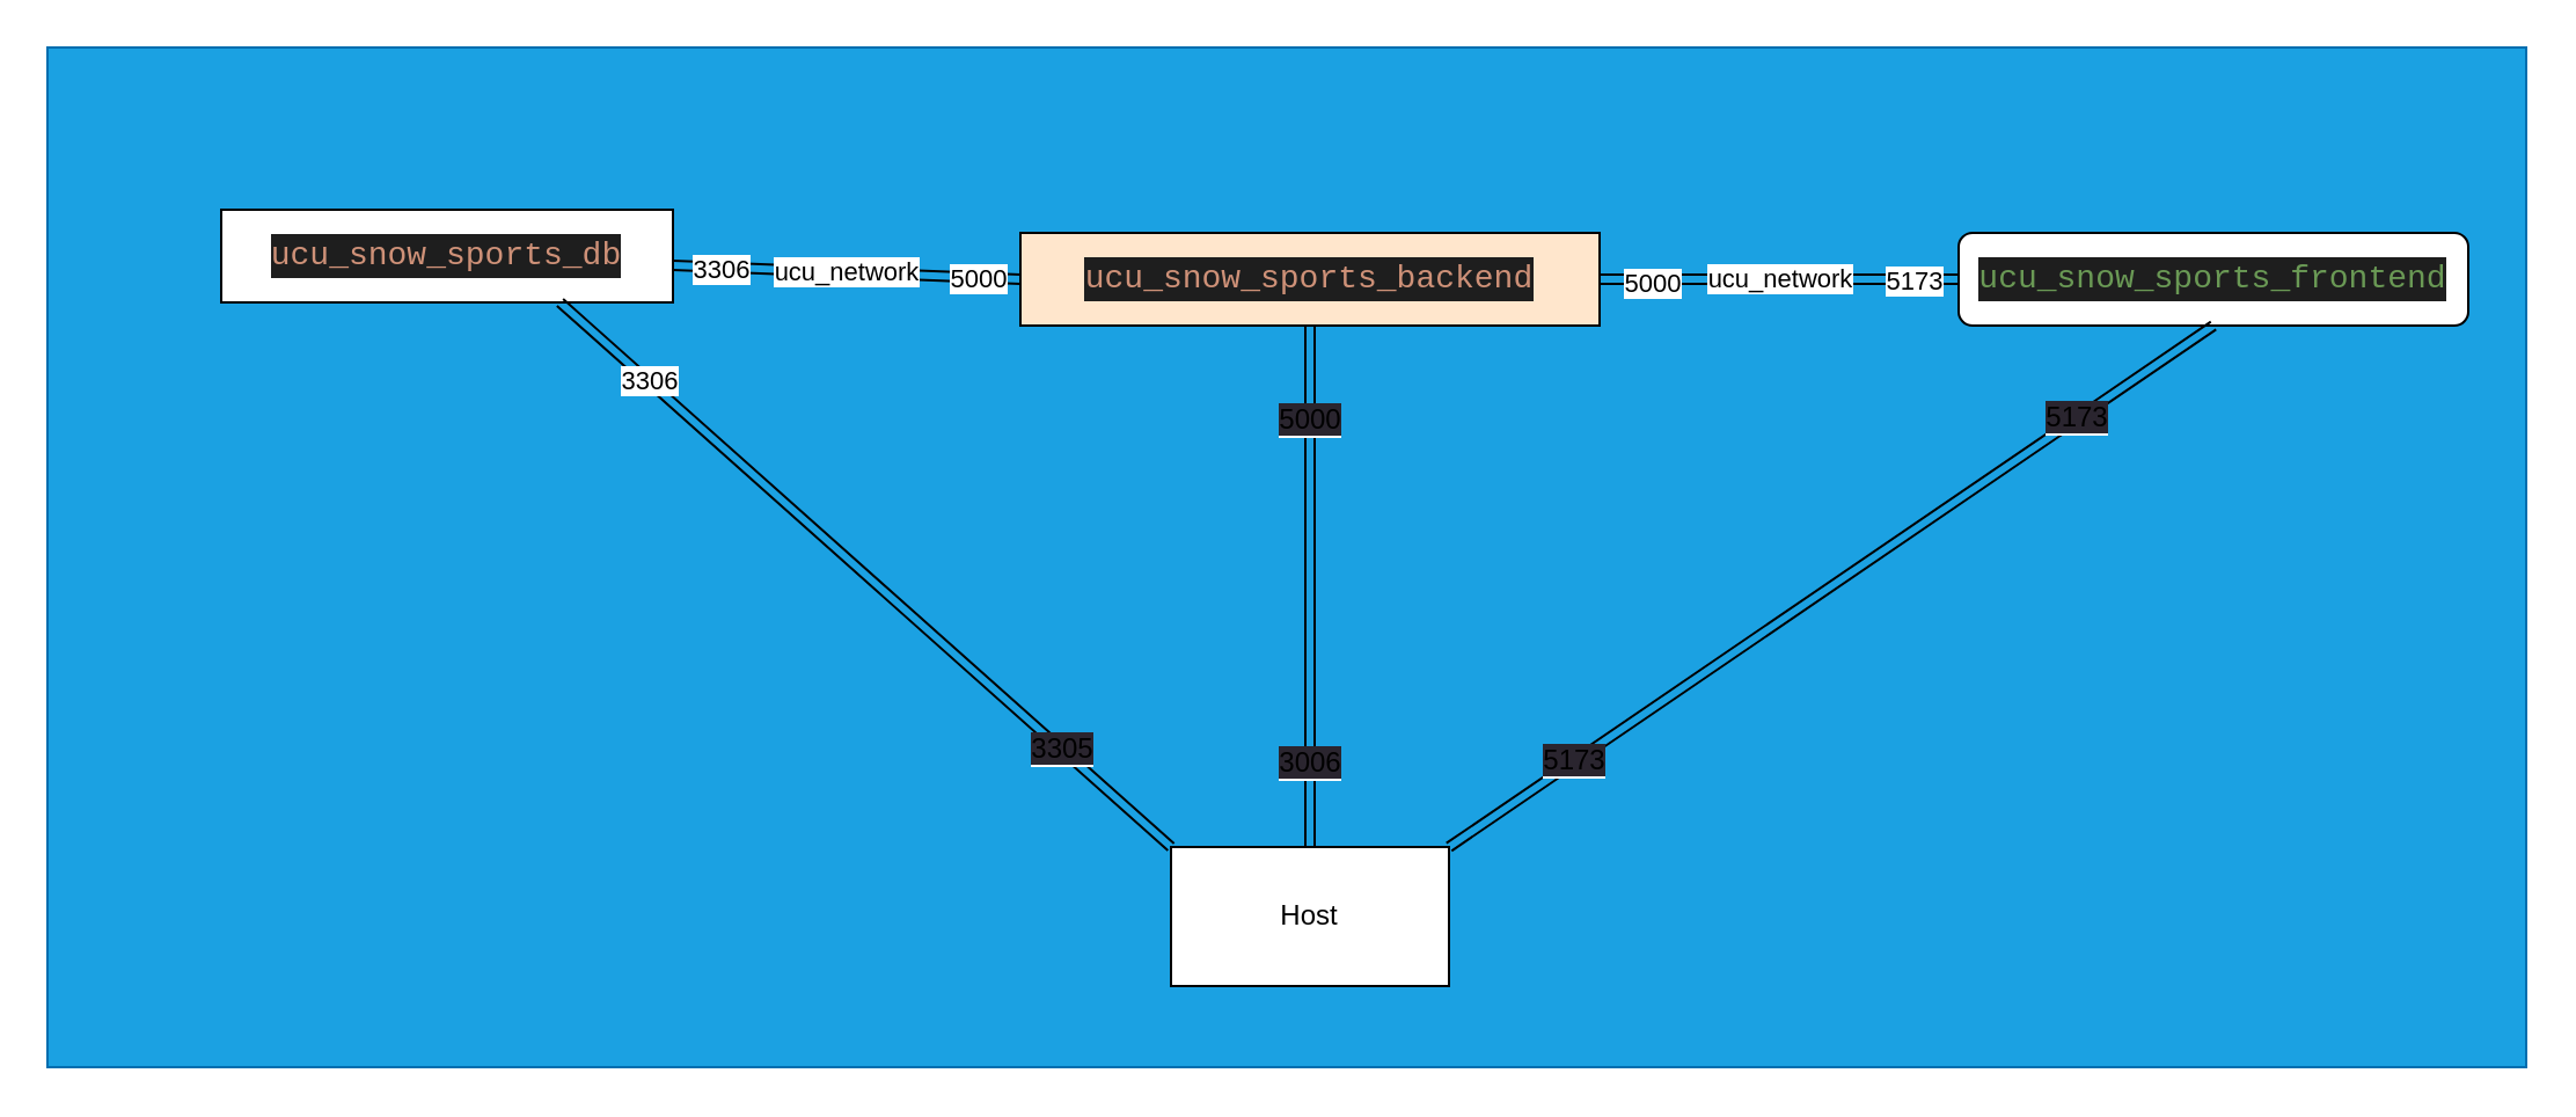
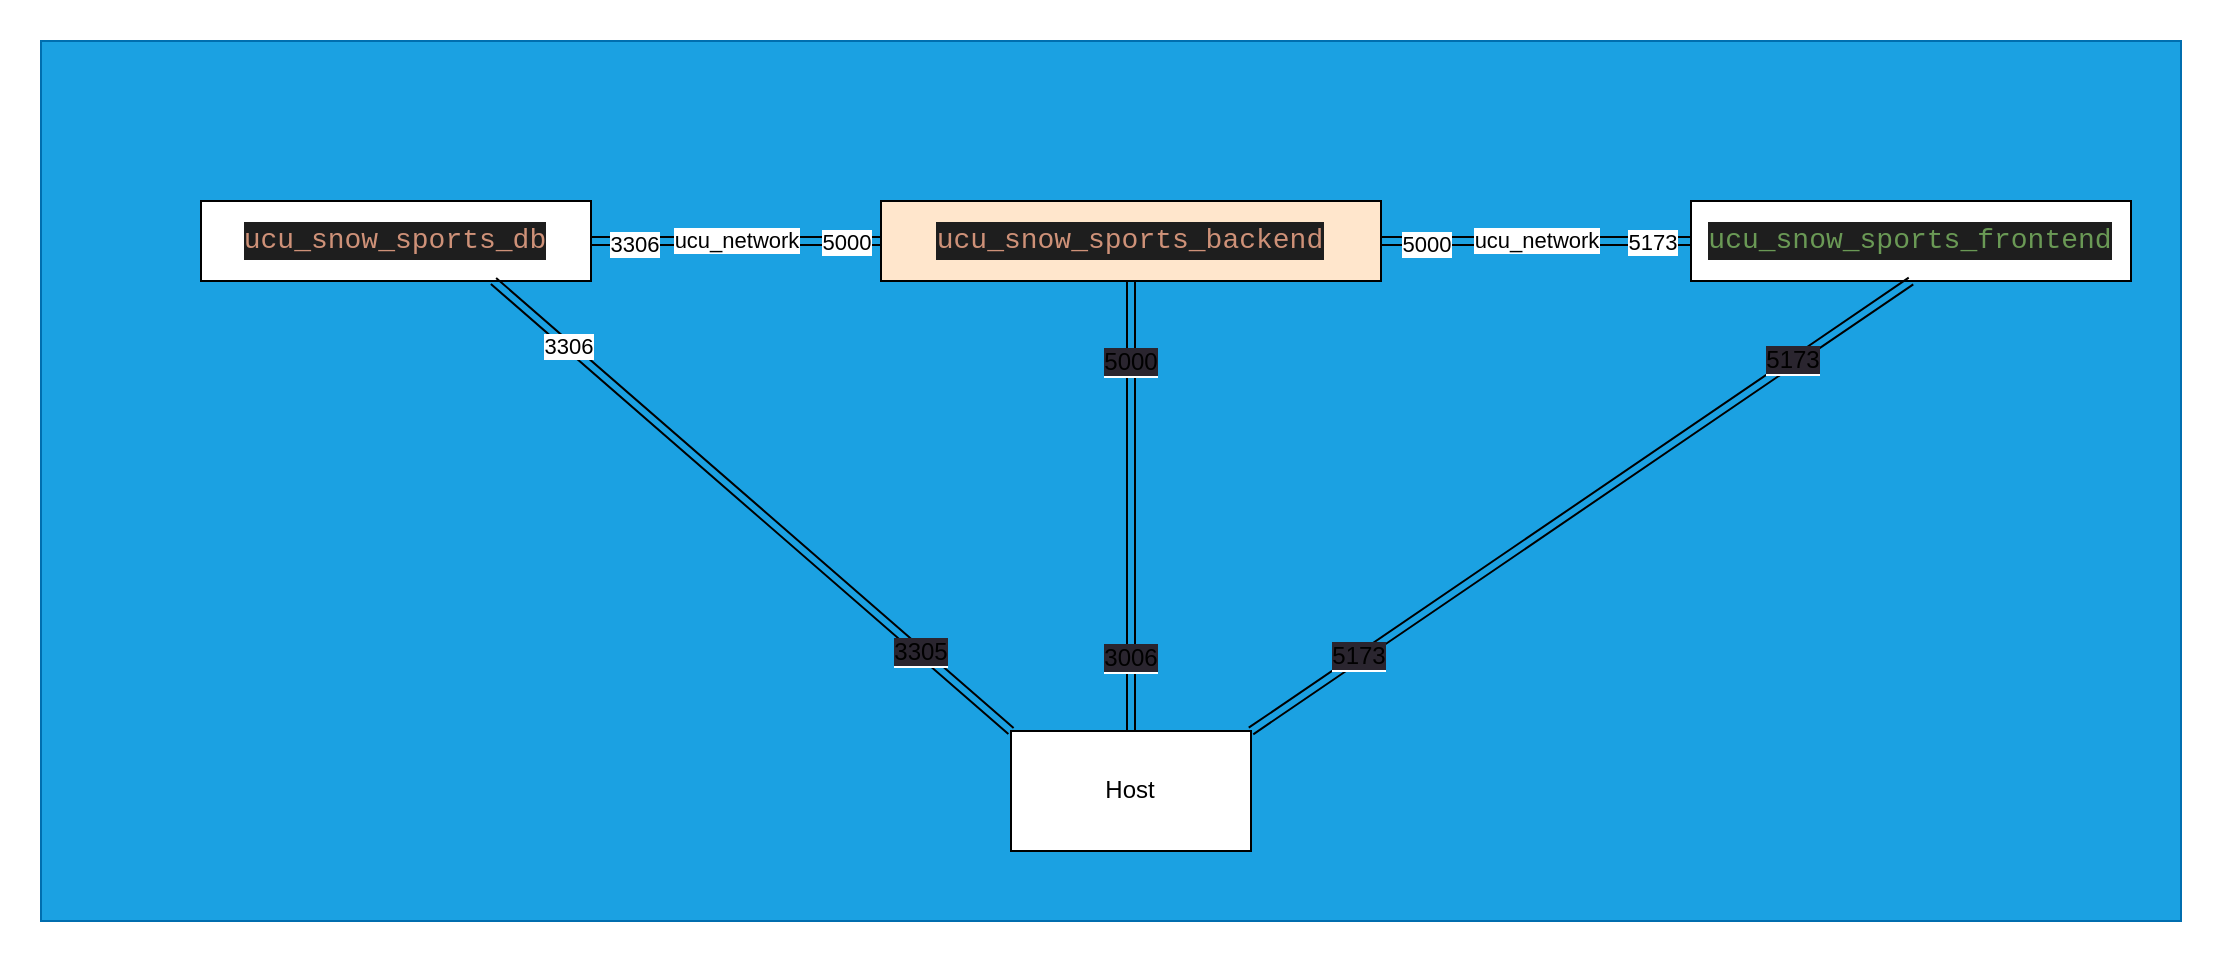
- <mxCell id="6" value="&lt;div style=&quot;color: rgb(212, 212, 212); background-color: rgb(30, 30, 30); font-family: Consolas, &amp;quot;Courier New&amp;quot;, monospace; font-size: 14px; line-height: 19px;&quot;&gt;&lt;span style=&quot;color: #ce9178;&quot;&gt;ucu_snow_sports_db&lt;/span&gt;&lt;/div&gt;" style="rounded=0;whiteSpace=wrap;html=1;" parent="1" vertex="1"><mxGeometry x="95" y="90" width="195" height="40" as="geometry" /></mxCell>
+ <mxCell id="6" value="&lt;div style=&quot;color: rgb(212, 212, 212); background-color: rgb(30, 30, 30); font-family: Consolas, &amp;quot;Courier New&amp;quot;, monospace; font-size: 14px; line-height: 19px;&quot;&gt;&lt;span style=&quot;color: #ce9178;&quot;&gt;ucu_snow_sports_db&lt;/span&gt;&lt;/div&gt;" style="rounded=0;whiteSpace=wrap;html=1;" parent="1" vertex="1"><mxGeometry x="100" y="100" width="195" height="40" as="geometry" /></mxCell>
- <mxCell id="15" value="&lt;div style=&quot;color: rgb(212, 212, 212); background-color: rgb(30, 30, 30); font-family: Consolas, &amp;quot;Courier New&amp;quot;, monospace; font-size: 14px; line-height: 19px;&quot;&gt;&lt;span style=&quot;color: #6a9955;&quot;&gt;ucu_snow_sports_frontend&lt;/span&gt;&lt;/div&gt;" style="whiteSpace=wrap;html=1;rounded=1;" parent="1" vertex="1"><mxGeometry x="845" y="100" width="220" height="40" as="geometry" /></mxCell>
+ <mxCell id="15" value="&lt;div style=&quot;color: rgb(212, 212, 212); background-color: rgb(30, 30, 30); font-family: Consolas, &amp;quot;Courier New&amp;quot;, monospace; font-size: 14px; line-height: 19px;&quot;&gt;&lt;span style=&quot;color: #6a9955;&quot;&gt;ucu_snow_sports_frontend&lt;/span&gt;&lt;/div&gt;" style="rounded=0;whiteSpace=wrap;html=1;" parent="1" vertex="1"><mxGeometry x="845" y="100" width="220" height="40" as="geometry" /></mxCell>
